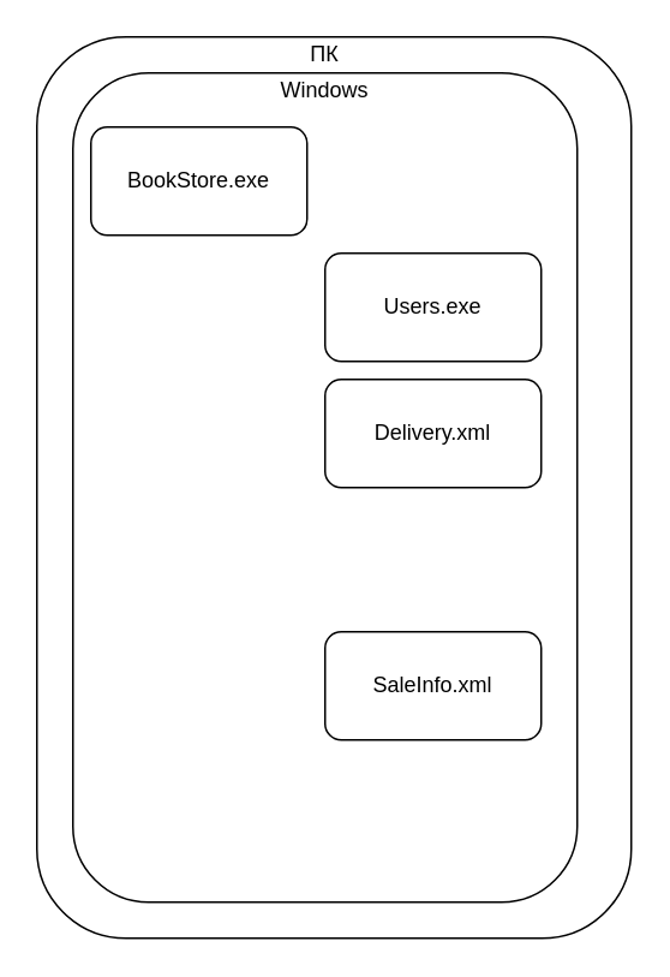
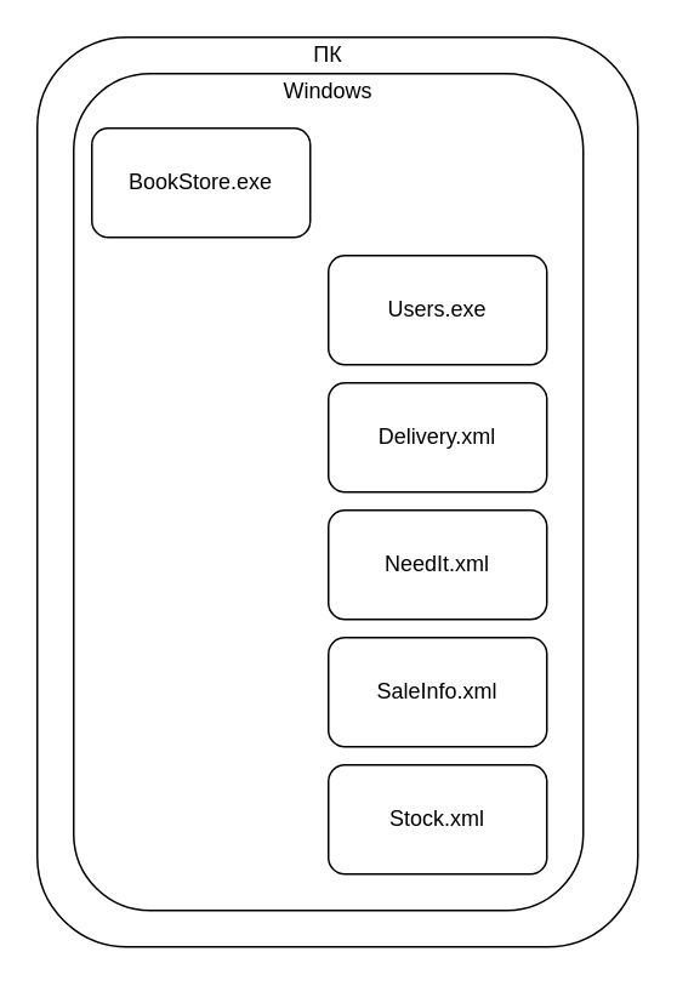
+ <mxCell id="7" value="NeedIt.xml" style="rounded=1;whiteSpace=wrap;html=1;" vertex="1" parent="1"><mxGeometry x="180" y="280" width="120" height="60" as="geometry" /></mxCell>
+ <mxCell id="9" value="Stock.xml" style="rounded=1;whiteSpace=wrap;html=1;" vertex="1" parent="1"><mxGeometry x="180" y="420" width="120" height="60" as="geometry" /></mxCell>
